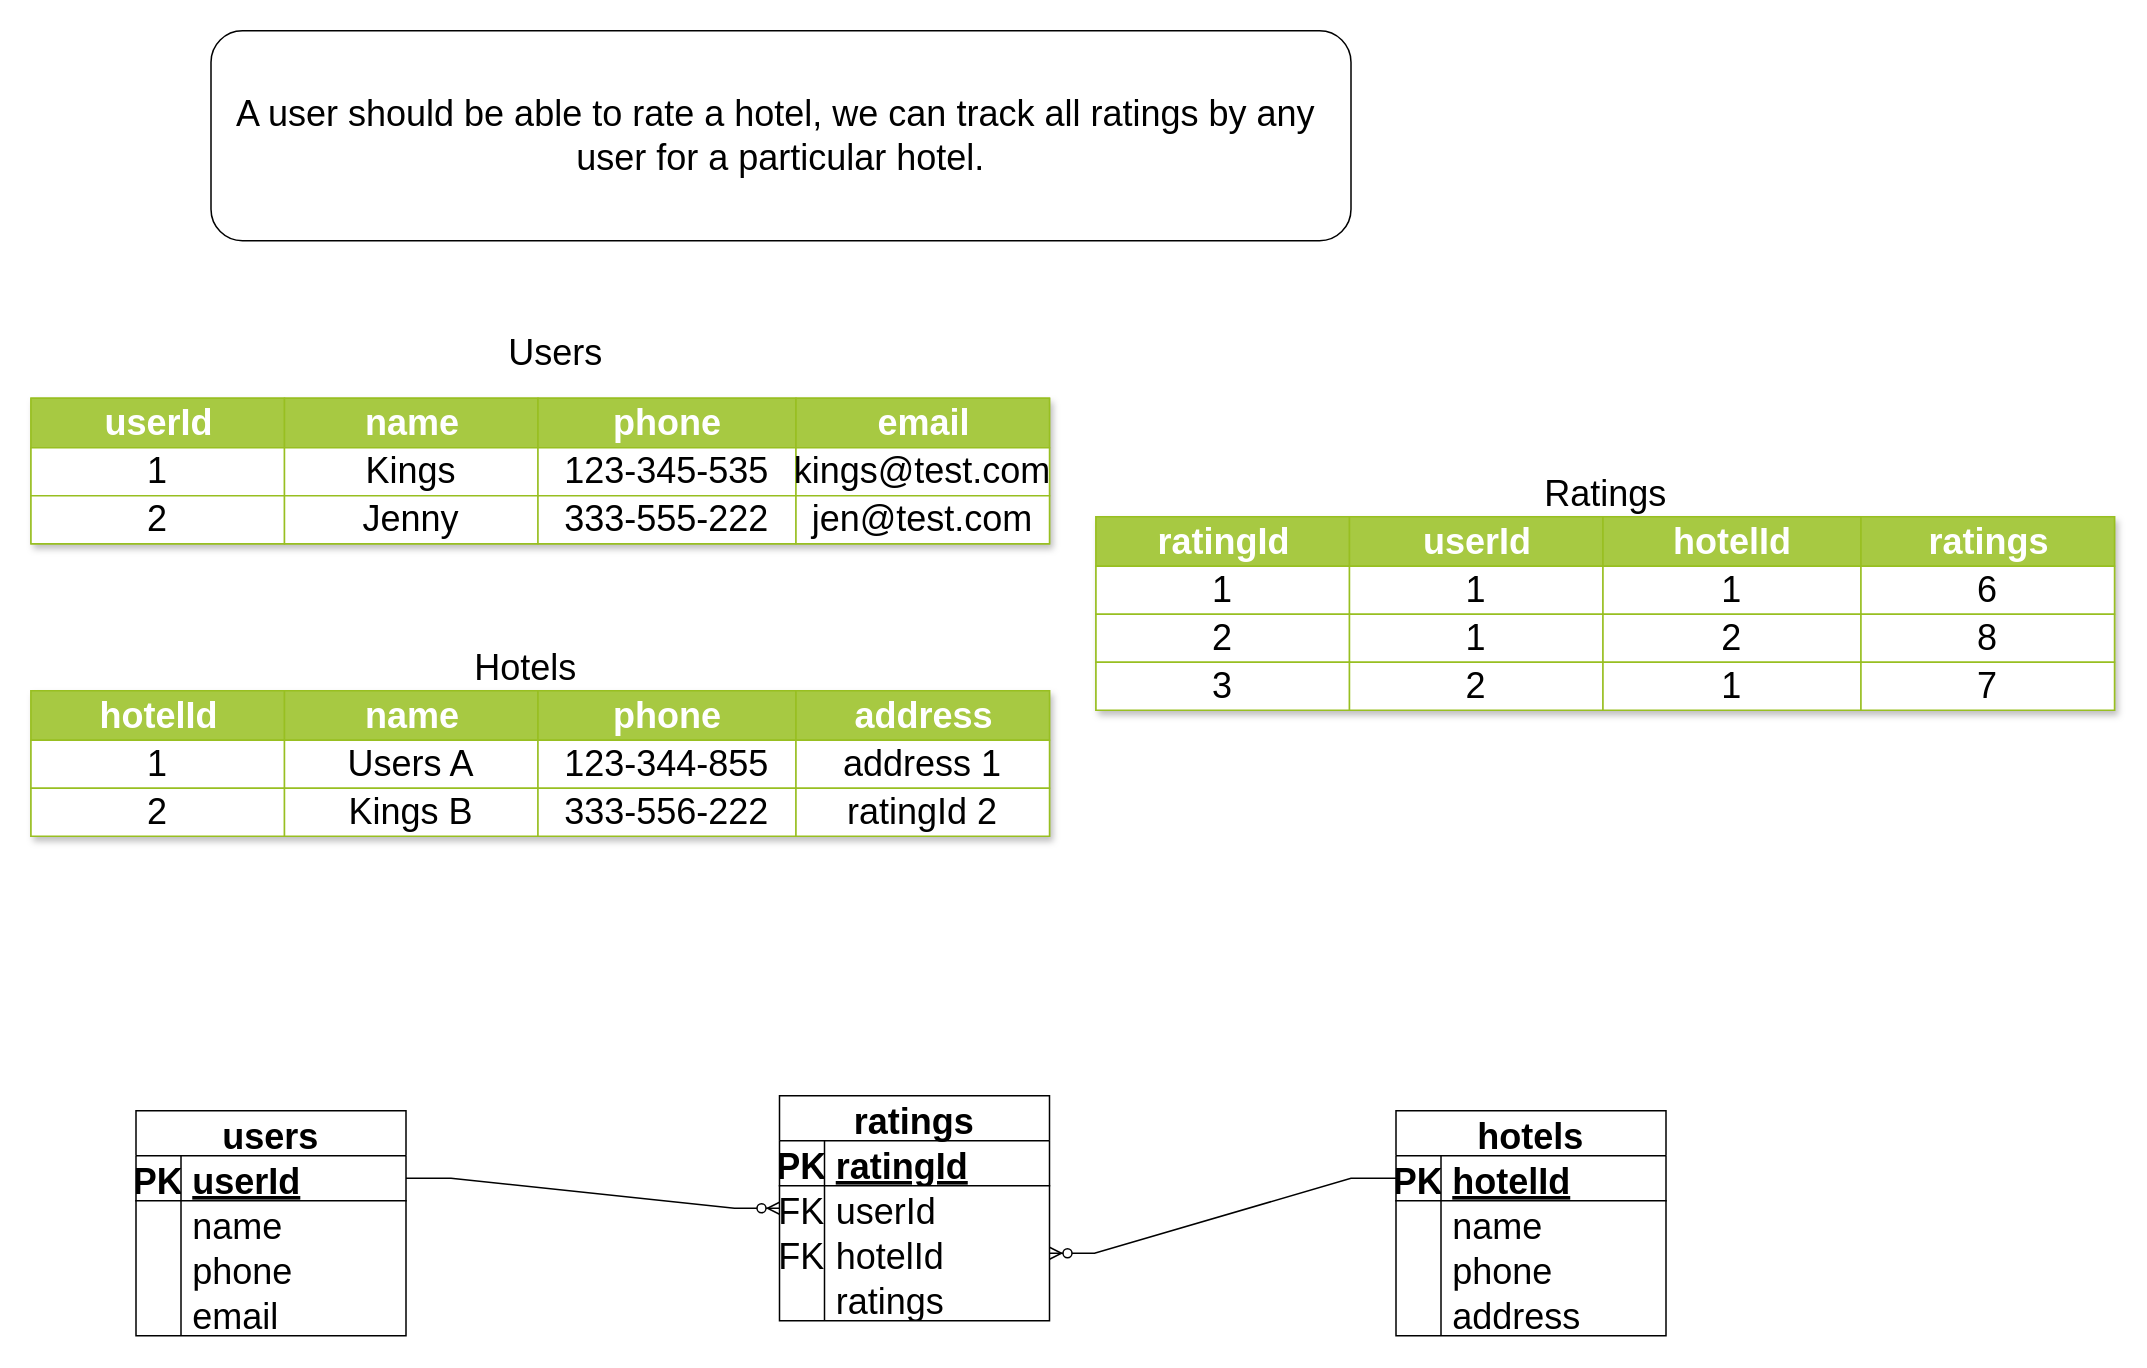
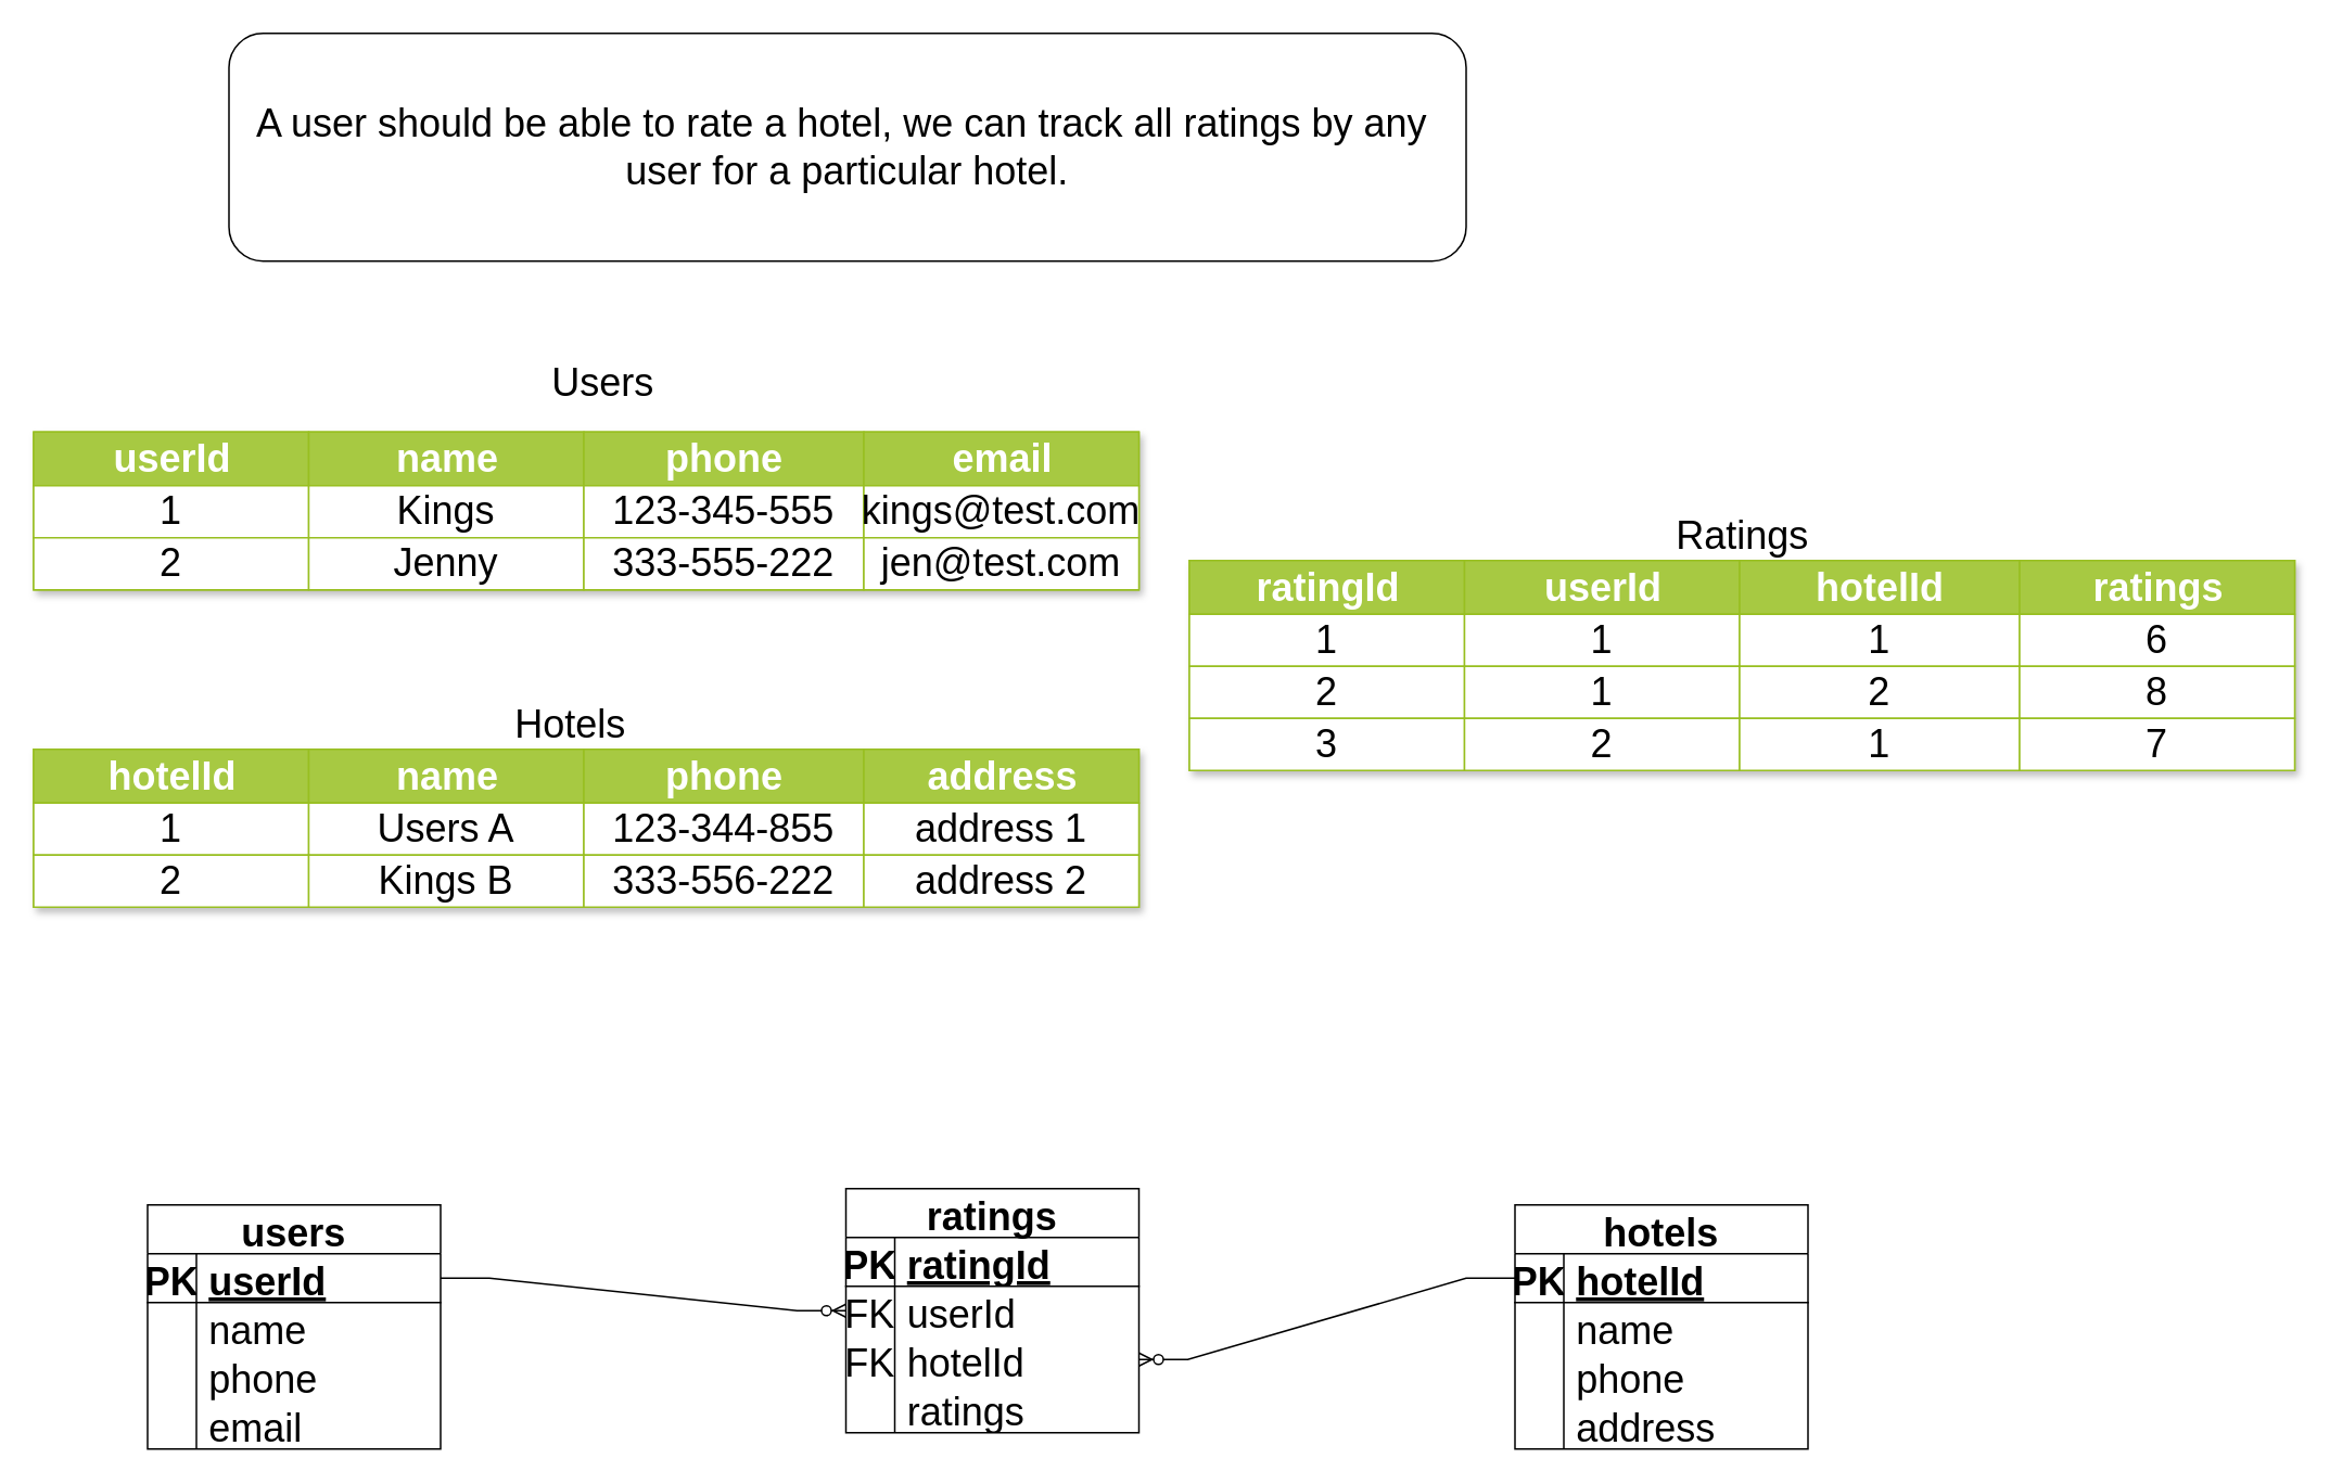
- <mxCell id="12" value="123-345-535" style="connectable=0;recursiveResize=0;strokeColor=inherit;fillColor=inherit;align=center;whiteSpace=wrap;html=1;fontSize=24;" vertex="1" parent="9"><mxGeometry x="338" width="172" height="32" as="geometry"><mxRectangle width="172" height="32" as="alternateBounds" /></mxGeometry></mxCell>
+ <mxCell id="12" value="123-345-555" style="connectable=0;recursiveResize=0;strokeColor=inherit;fillColor=inherit;align=center;whiteSpace=wrap;html=1;fontSize=24;" vertex="1" parent="9"><mxGeometry x="338" width="172" height="32" as="geometry"><mxRectangle width="172" height="32" as="alternateBounds" /></mxGeometry></mxCell>
- <mxCell id="35" value="ratingId 2" style="connectable=0;recursiveResize=0;strokeColor=inherit;fillColor=inherit;align=center;whiteSpace=wrap;html=1;fontSize=24;" vertex="1" parent="31"><mxGeometry x="510" width="169" height="32" as="geometry"><mxRectangle width="169" height="32" as="alternateBounds" /></mxGeometry></mxCell>
+ <mxCell id="35" value="address 2" style="connectable=0;recursiveResize=0;strokeColor=inherit;fillColor=inherit;align=center;whiteSpace=wrap;html=1;fontSize=24;" vertex="1" parent="31"><mxGeometry x="510" width="169" height="32" as="geometry"><mxRectangle width="169" height="32" as="alternateBounds" /></mxGeometry></mxCell>
